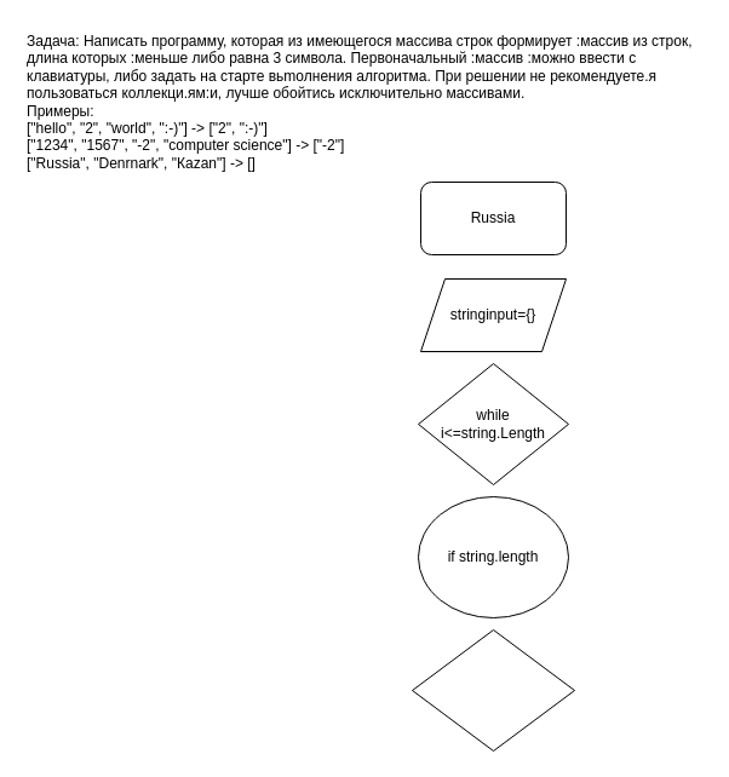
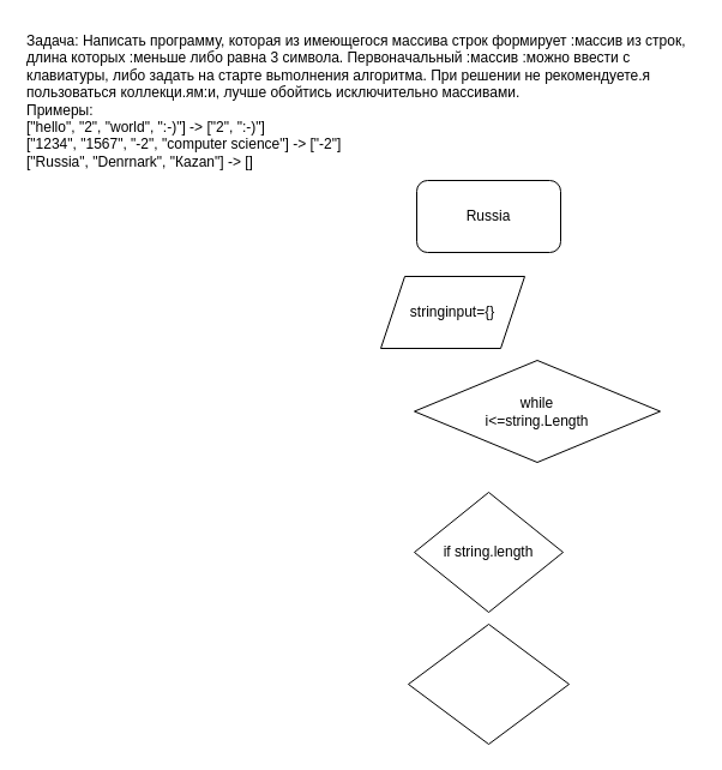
- <mxCell id="6" value="stringinput={}" style="shape=parallelogram;perimeter=parallelogramPerimeter;whiteSpace=wrap;html=1;fixedSize=1;" vertex="1" parent="1"><mxGeometry x="347" y="230" width="120" height="60" as="geometry" /></mxCell>
+ <mxCell id="6" value="stringinput={}" style="shape=parallelogram;perimeter=parallelogramPerimeter;whiteSpace=wrap;html=1;fixedSize=1;" vertex="1" parent="1"><mxGeometry x="317" y="230" width="120" height="60" as="geometry" /></mxCell>
- <mxCell id="3" value="while &lt;br&gt;i&amp;lt;=string.Length" style="rhombus;whiteSpace=wrap;html=1;" parent="1" vertex="1"><mxGeometry x="345" y="300" width="124" height="100" as="geometry" /></mxCell>
+ <mxCell id="3" value="while &lt;br&gt;i&amp;lt;=string.Length" style="rhombus;whiteSpace=wrap;html=1;" parent="1" vertex="1"><mxGeometry x="345" y="300" width="205" height="85" as="geometry" /></mxCell>
- <mxCell id="4" value="if string.length" style="ellipse;whiteSpace=wrap;html=1;" parent="1" vertex="1"><mxGeometry x="345" y="410" width="124" height="100" as="geometry" /></mxCell>
+ <mxCell id="4" value="if string.length" style="rhombus;whiteSpace=wrap;html=1;" parent="1" vertex="1"><mxGeometry x="345" y="410" width="124" height="100" as="geometry" /></mxCell>
